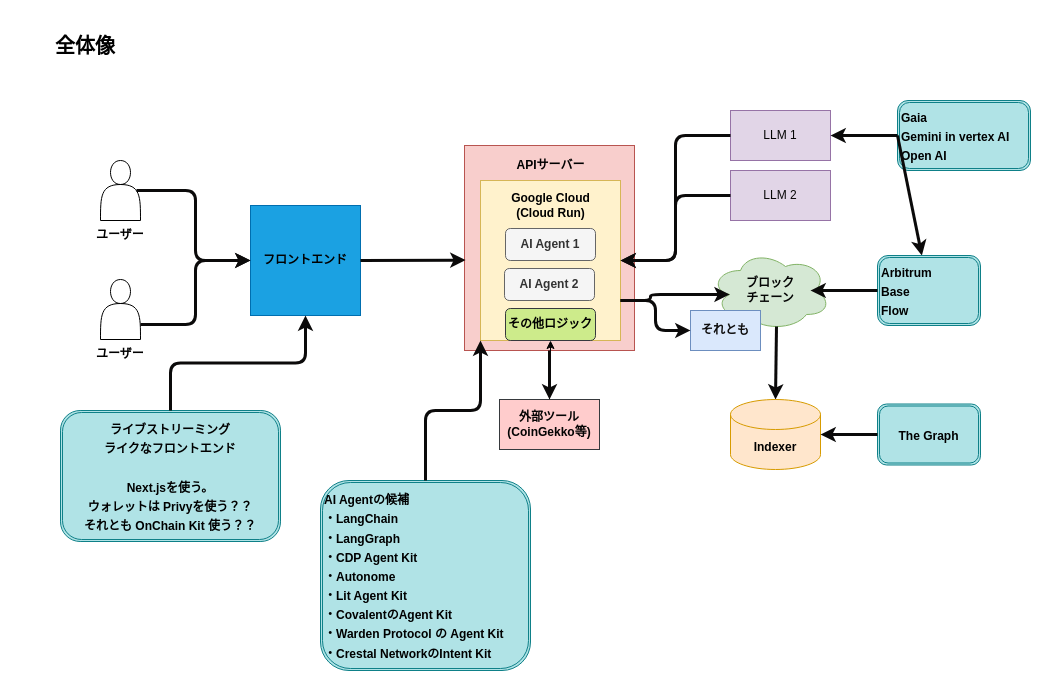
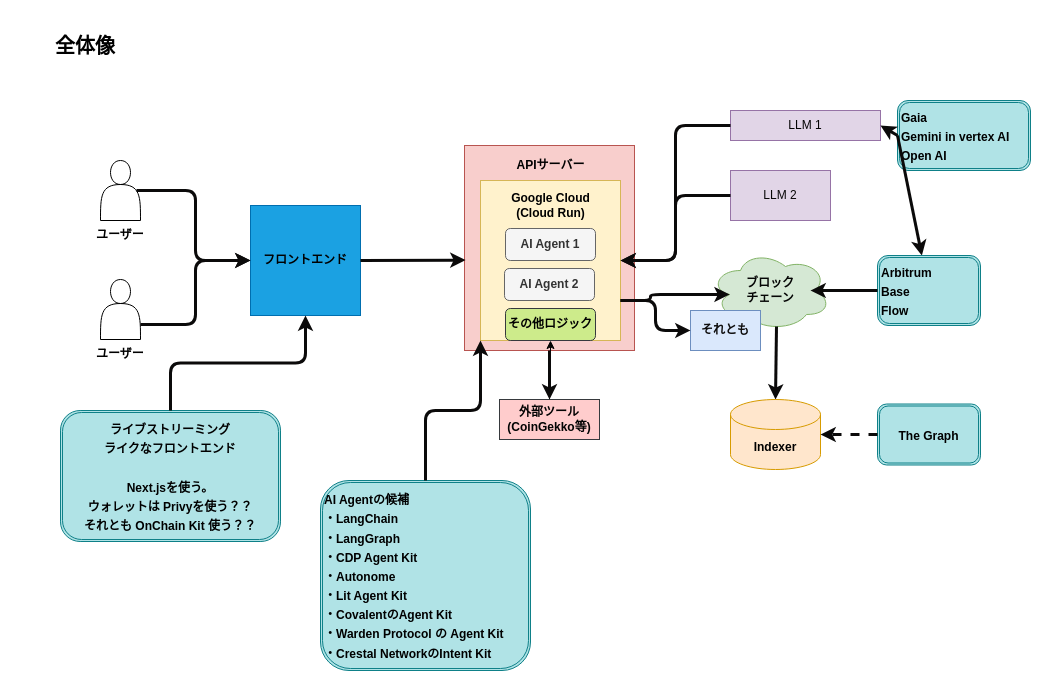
- <mxCell id="10" value="&lt;font color=&quot;#030303&quot;&gt;LLM 1&lt;/font&gt;" style="rounded=0;whiteSpace=wrap;html=1;fillColor=#e1d5e7;strokeColor=#9673a6;" parent="1" vertex="1"><mxGeometry x="730" y="110" width="100" height="50" as="geometry" /></mxCell>
+ <mxCell id="10" value="&lt;font color=&quot;#030303&quot;&gt;LLM 1&lt;/font&gt;" style="rounded=0;whiteSpace=wrap;html=1;fillColor=#e1d5e7;strokeColor=#9673a6;" parent="1" vertex="1"><mxGeometry x="730" y="110" width="150" height="30" as="geometry" /></mxCell>
- <mxCell id="29" value="&lt;font color=&quot;#030303&quot;&gt;&lt;b&gt;外部ツール&lt;br&gt;(CoinGekko等)&lt;br&gt;&lt;/b&gt;&lt;/font&gt;" style="rounded=0;whiteSpace=wrap;html=1;fillColor=#ffcccc;strokeColor=#36393d;" parent="1" vertex="1"><mxGeometry x="499" y="399" width="100" height="50" as="geometry" /></mxCell>
+ <mxCell id="29" value="&lt;font color=&quot;#030303&quot;&gt;&lt;b&gt;外部ツール&lt;br&gt;(CoinGekko等)&lt;br&gt;&lt;/b&gt;&lt;/font&gt;" style="rounded=0;whiteSpace=wrap;html=1;fillColor=#ffcccc;strokeColor=#36393d;" parent="1" vertex="1"><mxGeometry x="499" y="399" width="100" height="40" as="geometry" /></mxCell>
- <mxCell id="41" value="" style="endArrow=classic;html=1;fontColor=#000000;labelBorderColor=#000000;strokeColor=#0b0a0a;strokeWidth=3;entryX=1;entryY=0.5;entryDx=0;entryDy=0;exitX=0;exitY=0.5;exitDx=0;exitDy=0;entryPerimeter=0;" parent="1" source="40" target="38" edge="1"><mxGeometry width="50" height="50" relative="1" as="geometry"><mxPoint x="850" y="359" as="sourcePoint" /><mxPoint x="820" y="434" as="targetPoint" /></mxGeometry></mxCell>
+ <mxCell id="41" value="" style="endArrow=classic;html=1;fontColor=#000000;labelBorderColor=#000000;strokeColor=#0b0a0a;strokeWidth=3;entryX=1;entryY=0.5;entryDx=0;entryDy=0;exitX=0;exitY=0.5;exitDx=0;exitDy=0;entryPerimeter=0;dashed=1;" parent="1" source="40" target="38" edge="1"><mxGeometry width="50" height="50" relative="1" as="geometry"><mxPoint x="850" y="359" as="sourcePoint" /><mxPoint x="820" y="434" as="targetPoint" /></mxGeometry></mxCell>
